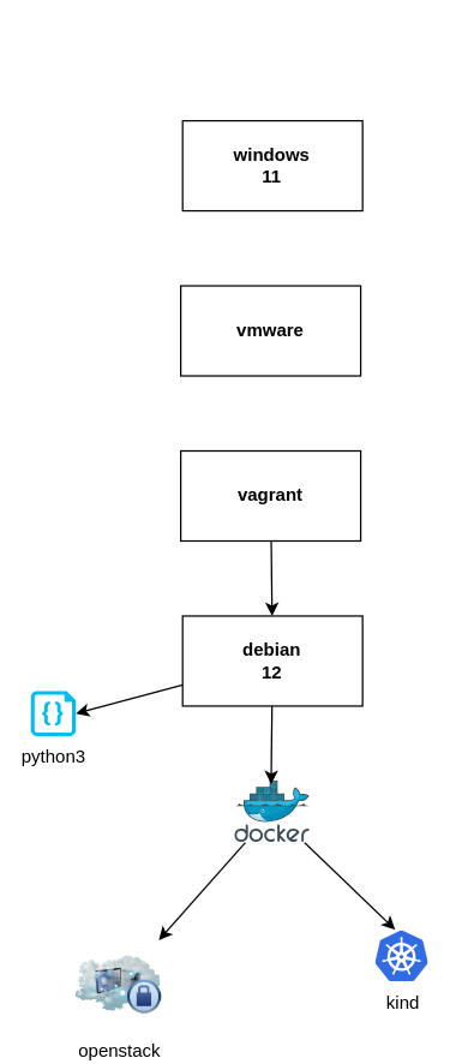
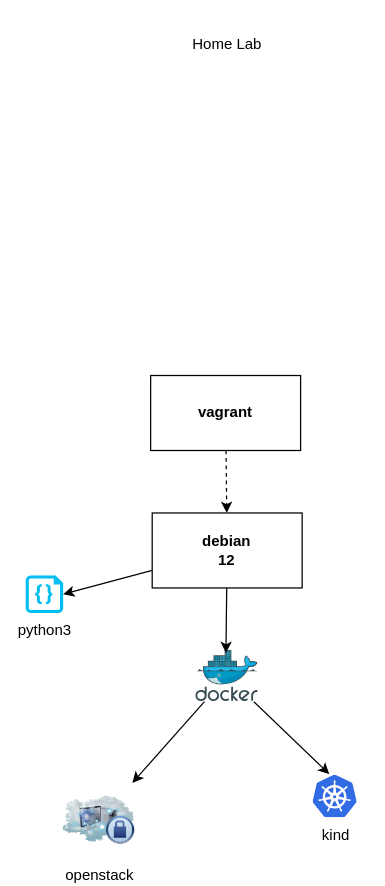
+ <mxCell id="15" value="Home Lab" style="text;html=1;align=center;verticalAlign=middle;resizable=0;points=[];autosize=1;strokeColor=none;fillColor=none;" parent="1" vertex="1"><mxGeometry x="141.25" y="20" width="80" height="30" as="geometry" /></mxCell>
- <mxCell id="3" value="windows&lt;div&gt;11&lt;/div&gt;" style="rounded=0;whiteSpace=wrap;html=1;fontStyle=1" parent="1" vertex="1"><mxGeometry x="121.25" y="80" width="120" height="60" as="geometry" /></mxCell>
- <mxCell id="2" value="vmware" style="rounded=0;whiteSpace=wrap;html=1;fontStyle=1" parent="1" vertex="1"><mxGeometry x="120" y="190" width="120" height="60" as="geometry" /></mxCell>
- <mxCell id="4" value="" style="edgeStyle=none;html=1;" parent="1" source="5" target="6" edge="1"><mxGeometry relative="1" as="geometry" /></mxCell>
+ <mxCell id="4" value="" style="edgeStyle=none;html=1;dashed=1;" parent="1" source="5" target="6" edge="1"><mxGeometry relative="1" as="geometry" /></mxCell>
